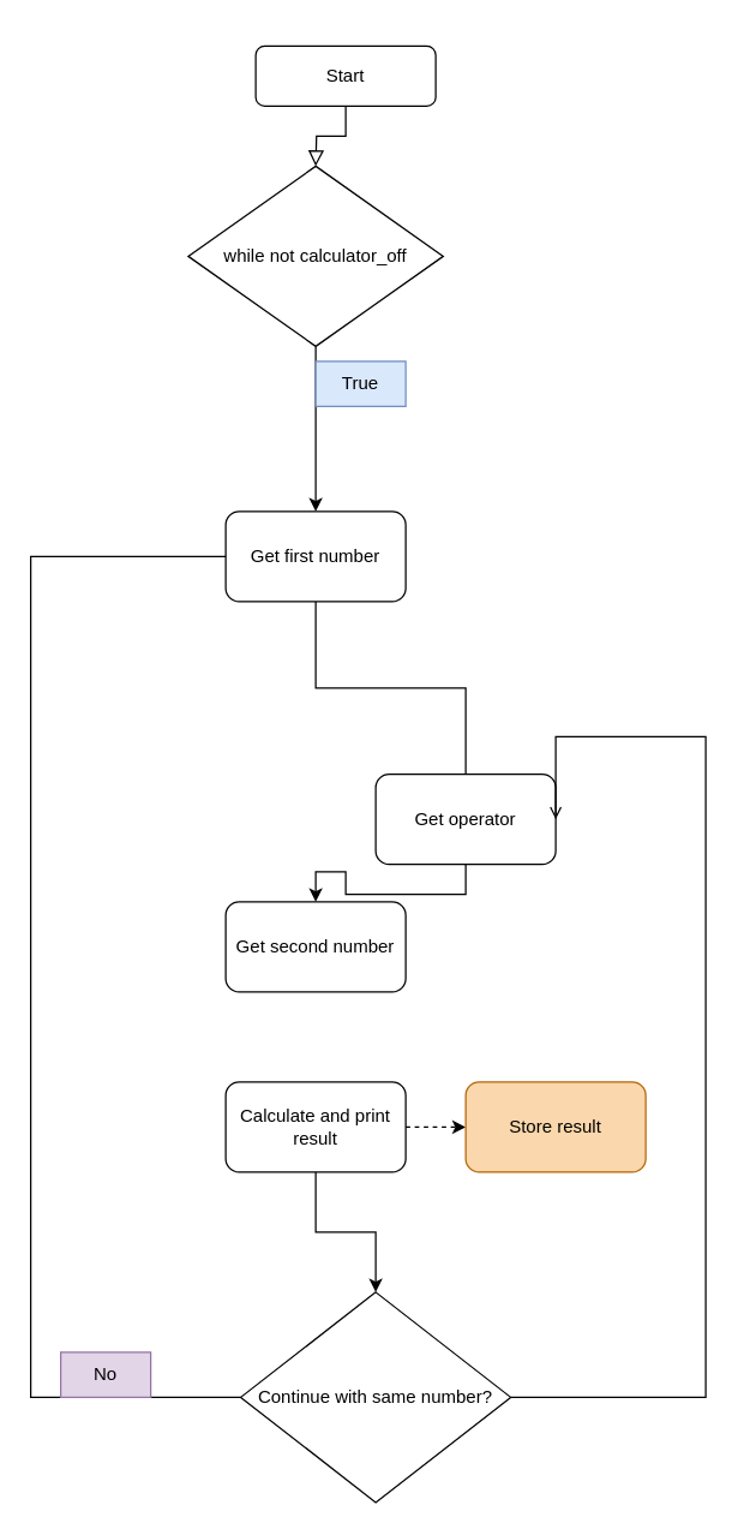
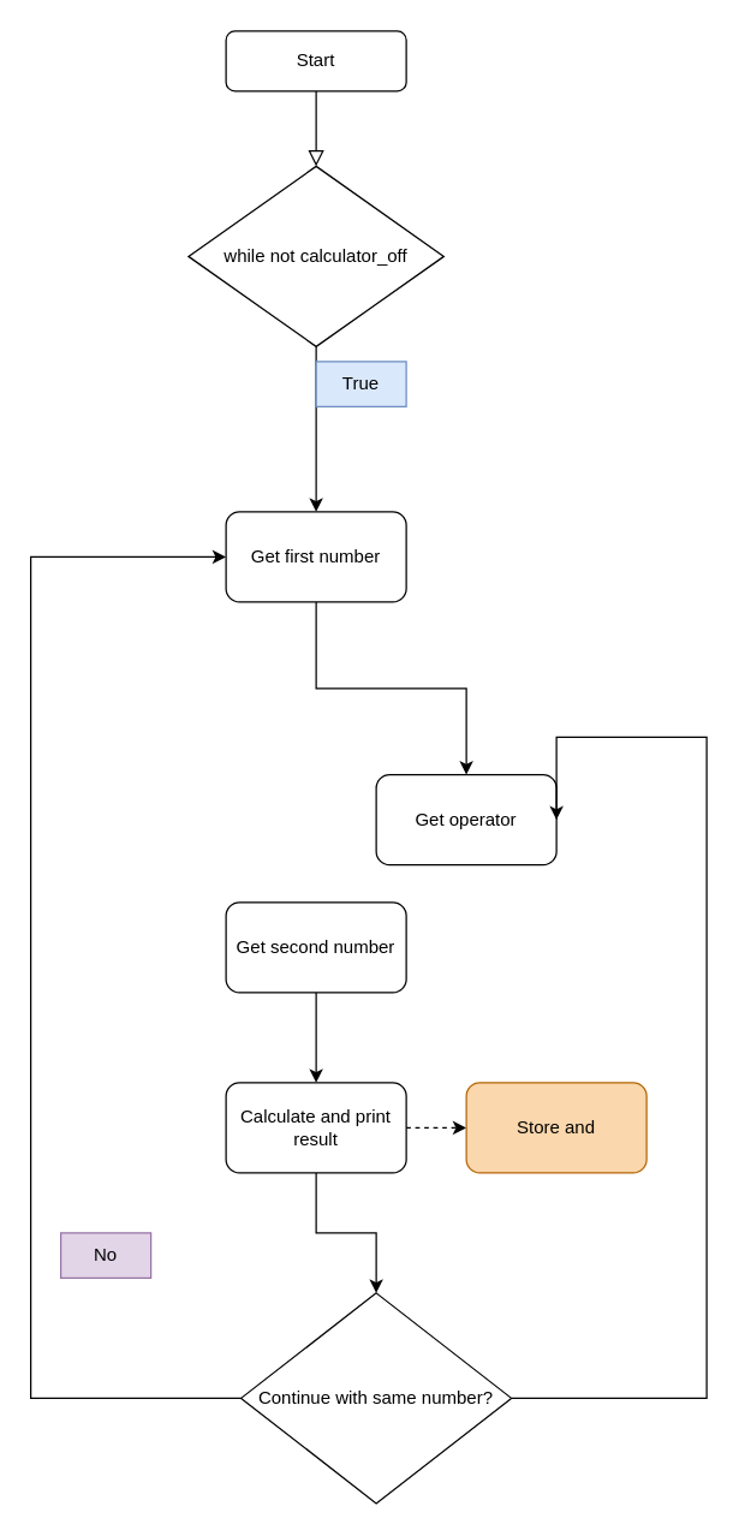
- <mxCell id="3" value="Start" style="rounded=1;whiteSpace=wrap;html=1;fontSize=12;glass=0;strokeWidth=1;shadow=0;" parent="1" vertex="1"><mxGeometry x="170" y="30" width="120" height="40" as="geometry" /></mxCell>
+ <mxCell id="3" value="Start" style="rounded=1;whiteSpace=wrap;html=1;fontSize=12;glass=0;strokeWidth=1;shadow=0;" parent="1" vertex="1"><mxGeometry x="150" y="20" width="120" height="40" as="geometry" /></mxCell>
- <mxCell id="16" style="edgeStyle=orthogonalEdgeStyle;rounded=0;orthogonalLoop=1;jettySize=auto;html=1;exitX=0;exitY=0.5;exitDx=0;exitDy=0;entryX=0;entryY=0.5;entryDx=0;entryDy=0;endArrow=none;" edge="1" parent="1" source="18" target="8"><mxGeometry relative="1" as="geometry"><Array as="points"><mxPoint x="20" y="930" /><mxPoint x="20" y="370" /></Array></mxGeometry></mxCell>
+ <mxCell id="16" style="edgeStyle=orthogonalEdgeStyle;rounded=0;orthogonalLoop=1;jettySize=auto;html=1;exitX=0;exitY=0.5;exitDx=0;exitDy=0;entryX=0;entryY=0.5;entryDx=0;entryDy=0;" edge="1" parent="1" source="18" target="8"><mxGeometry relative="1" as="geometry"><Array as="points"><mxPoint x="20" y="930" /><mxPoint x="20" y="370" /></Array></mxGeometry></mxCell>
- <mxCell id="7" style="edgeStyle=orthogonalEdgeStyle;rounded=0;orthogonalLoop=1;jettySize=auto;html=1;exitX=0.5;exitY=1;exitDx=0;exitDy=0;endArrow=none;" edge="1" parent="1" source="8" target="10"><mxGeometry relative="1" as="geometry"><mxPoint x="210" y="490" as="targetPoint" /></mxGeometry></mxCell>
+ <mxCell id="7" style="edgeStyle=orthogonalEdgeStyle;rounded=0;orthogonalLoop=1;jettySize=auto;html=1;exitX=0.5;exitY=1;exitDx=0;exitDy=0;" edge="1" parent="1" source="8" target="10"><mxGeometry relative="1" as="geometry"><mxPoint x="210" y="490" as="targetPoint" /></mxGeometry></mxCell>
- <mxCell id="17" style="edgeStyle=orthogonalEdgeStyle;rounded=0;orthogonalLoop=1;jettySize=auto;html=1;exitX=1;exitY=0.5;exitDx=0;exitDy=0;entryX=1;entryY=0.5;entryDx=0;entryDy=0;endArrow=open;" edge="1" parent="1" source="18" target="10"><mxGeometry relative="1" as="geometry"><Array as="points"><mxPoint x="470" y="930" /><mxPoint x="470" y="490" /></Array></mxGeometry></mxCell>
+ <mxCell id="17" style="edgeStyle=orthogonalEdgeStyle;rounded=0;orthogonalLoop=1;jettySize=auto;html=1;exitX=1;exitY=0.5;exitDx=0;exitDy=0;entryX=1;entryY=0.5;entryDx=0;entryDy=0;" edge="1" parent="1" source="18" target="10"><mxGeometry relative="1" as="geometry"><Array as="points"><mxPoint x="470" y="930" /><mxPoint x="470" y="490" /></Array></mxGeometry></mxCell>
- <mxCell id="9" style="edgeStyle=orthogonalEdgeStyle;rounded=0;orthogonalLoop=1;jettySize=auto;html=1;exitX=0.5;exitY=1;exitDx=0;exitDy=0;entryX=0.5;entryY=0;entryDx=0;entryDy=0;" edge="1" parent="1" source="10" target="12"><mxGeometry relative="1" as="geometry" /></mxCell>
+ <mxCell id="11" style="edgeStyle=orthogonalEdgeStyle;rounded=0;orthogonalLoop=1;jettySize=auto;html=1;exitX=0.5;exitY=1;exitDx=0;exitDy=0;" edge="1" parent="1" source="12" target="15"><mxGeometry relative="1" as="geometry" /></mxCell>
- <mxCell id="20" value="Store result" style="rounded=1;whiteSpace=wrap;html=1;fillColor=#fad7ac;strokeColor=#b46504;" vertex="1" parent="1"><mxGeometry x="310" y="720" width="120" height="60" as="geometry" /></mxCell>
+ <mxCell id="20" value="Store and" style="rounded=1;whiteSpace=wrap;html=1;fillColor=#fad7ac;strokeColor=#b46504;" vertex="1" parent="1"><mxGeometry x="310" y="720" width="120" height="60" as="geometry" /></mxCell>
- <mxCell id="19" value="No" style="text;html=1;strokeColor=#9673a6;fillColor=#e1d5e7;align=center;verticalAlign=middle;whiteSpace=wrap;rounded=0;" vertex="1" parent="1"><mxGeometry x="40" y="900" width="60" height="30" as="geometry" /></mxCell>
+ <mxCell id="19" value="No" style="text;html=1;strokeColor=#9673a6;fillColor=#e1d5e7;align=center;verticalAlign=middle;whiteSpace=wrap;rounded=0;" vertex="1" parent="1"><mxGeometry x="40" y="820" width="60" height="30" as="geometry" /></mxCell>
